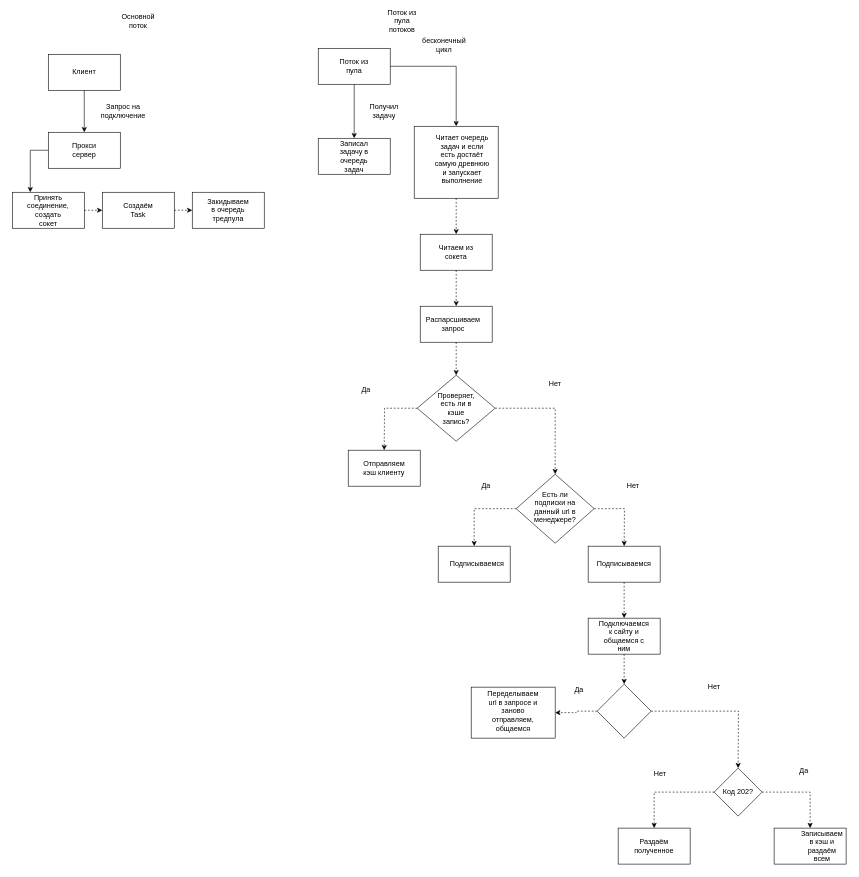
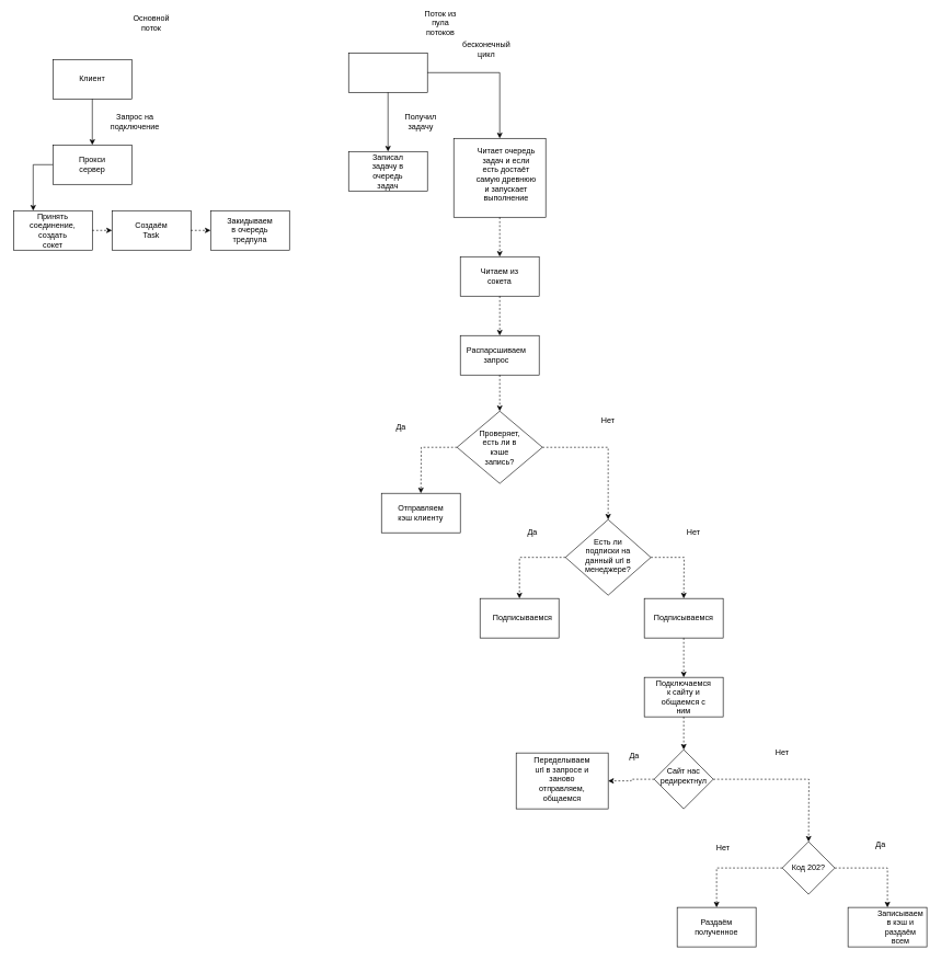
- <mxCell id="21" value="Поток из пула" style="text;html=1;align=center;verticalAlign=middle;whiteSpace=wrap;rounded=0;" vertex="1" parent="1"><mxGeometry x="560" y="95" width="60" height="30" as="geometry" /></mxCell>
+ <mxCell id="56" value="Сайт нас редиректнул" style="text;html=1;align=center;verticalAlign=middle;whiteSpace=wrap;rounded=0;" vertex="1" parent="1"><mxGeometry x="1010" y="1165" width="60" height="30" as="geometry" /></mxCell>
